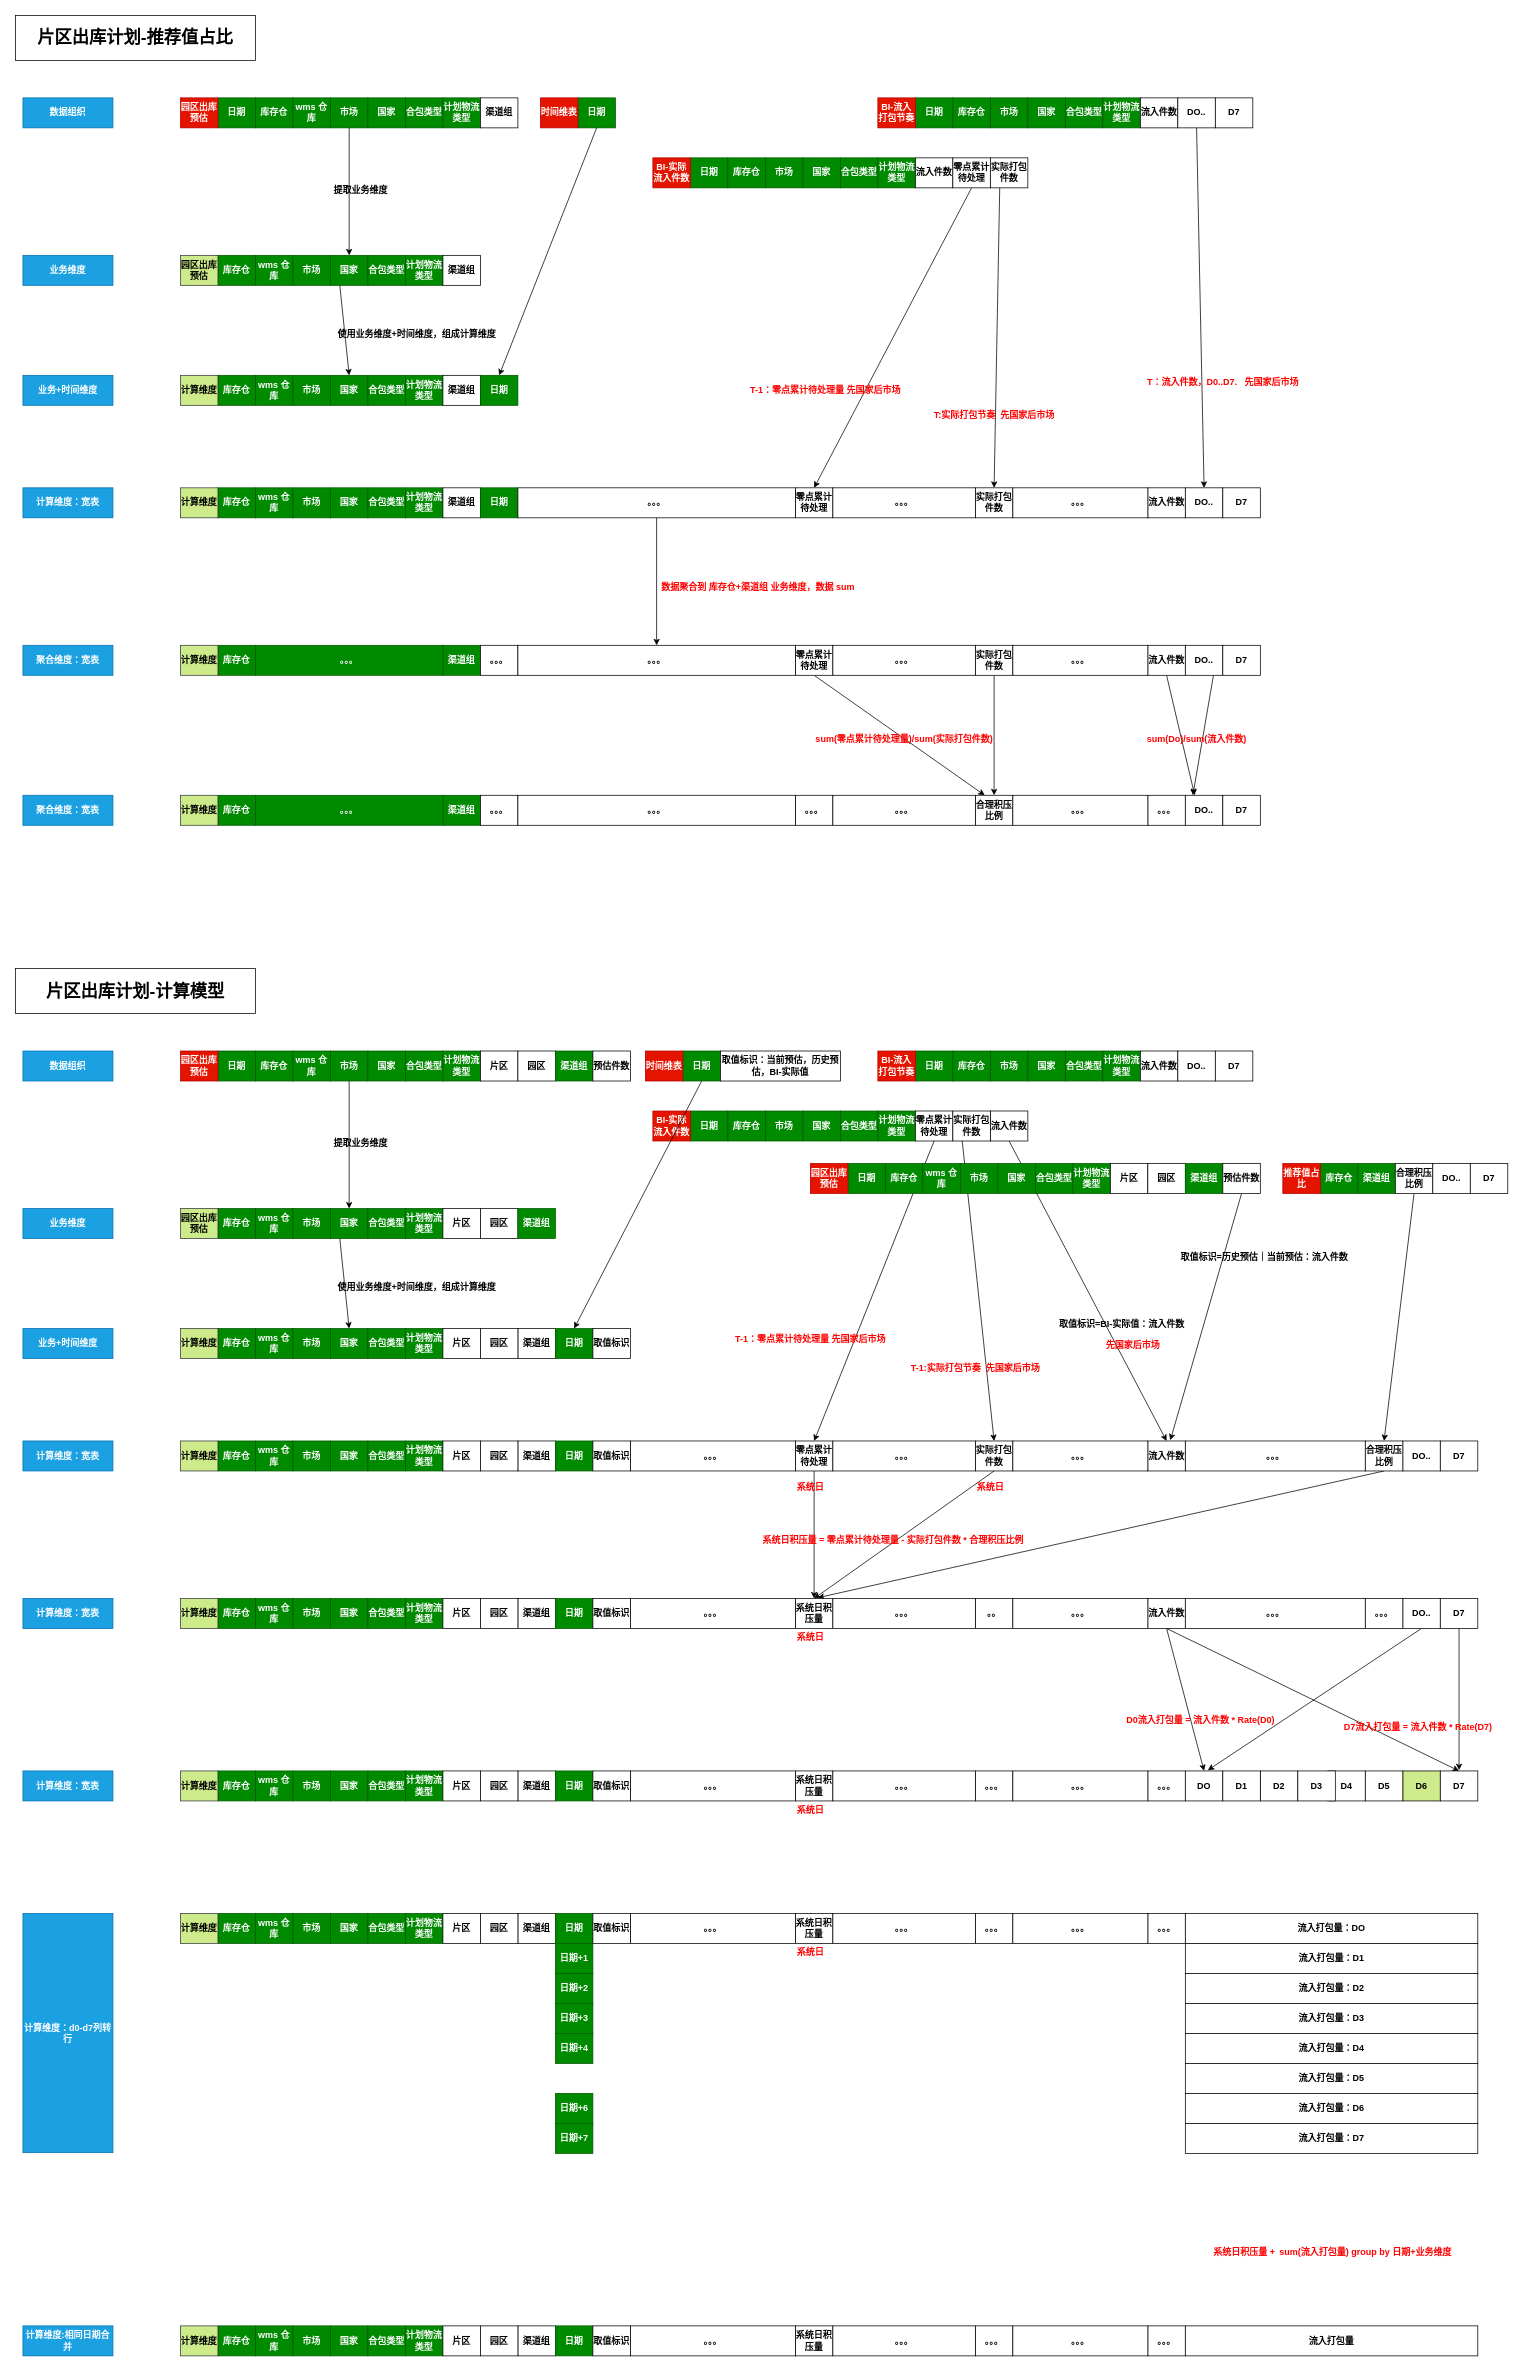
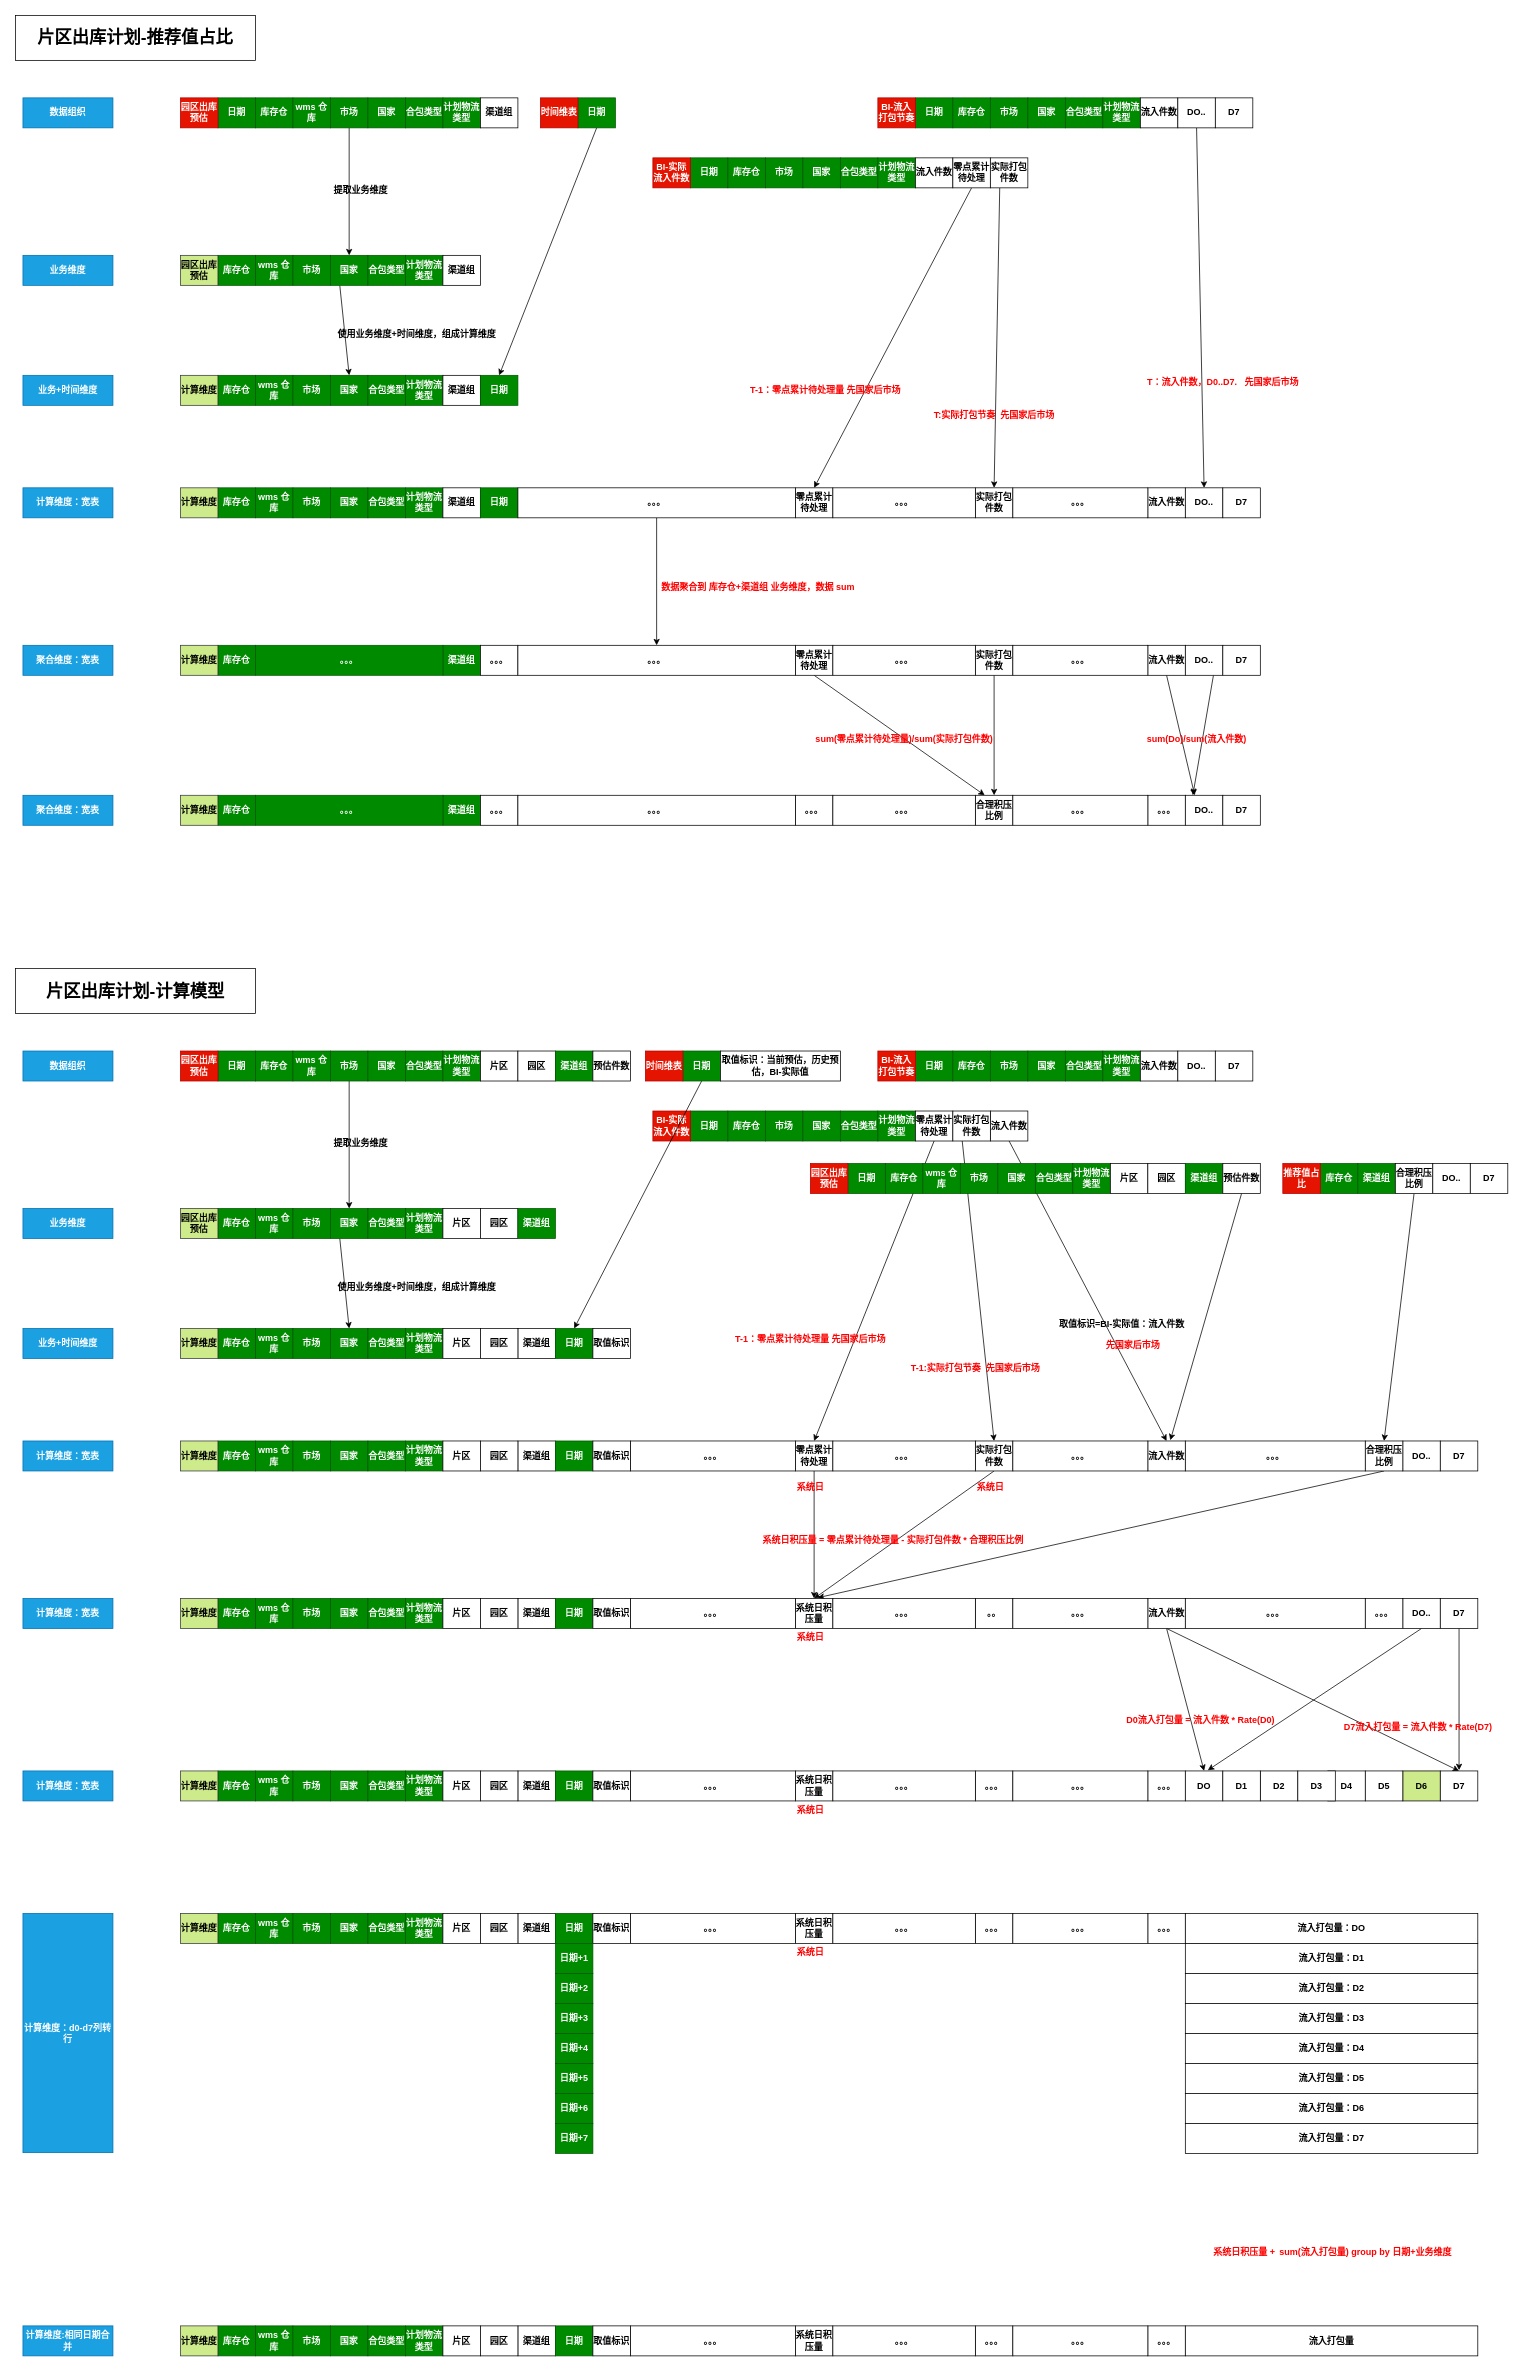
- <mxCell id="234" value="取值标识=历史预估｜当前预估：流入件数" style="text;html=1;align=center;verticalAlign=middle;resizable=0;points=[];autosize=1;strokeColor=none;fillColor=none;fontStyle=1" parent="1" vertex="1"><mxGeometry x="1560" y="1661" width="250" height="30" as="geometry" /></mxCell>
+ <mxCell id="330" value="日期+5" style="rounded=0;whiteSpace=wrap;html=1;fontStyle=1;fillColor=#008a00;fontColor=#ffffff;strokeColor=#005700;" parent="1" vertex="1"><mxGeometry x="740" y="2751" width="50" height="40" as="geometry" /></mxCell>
